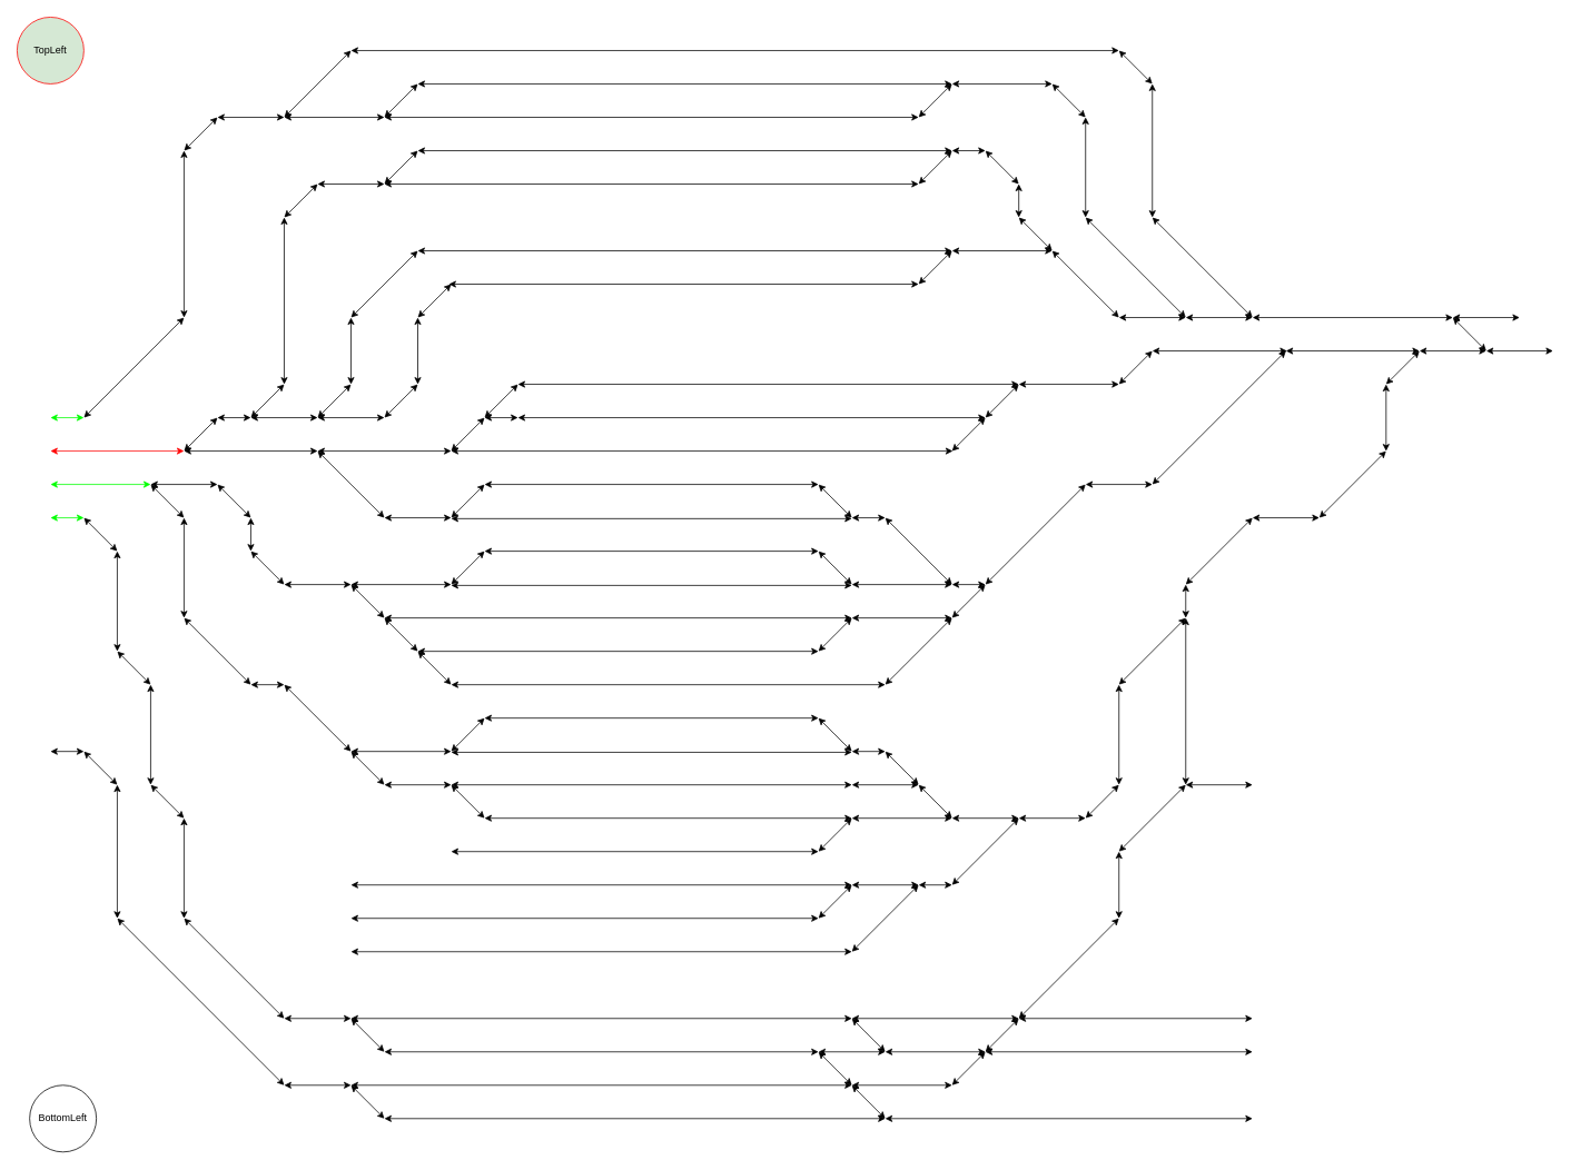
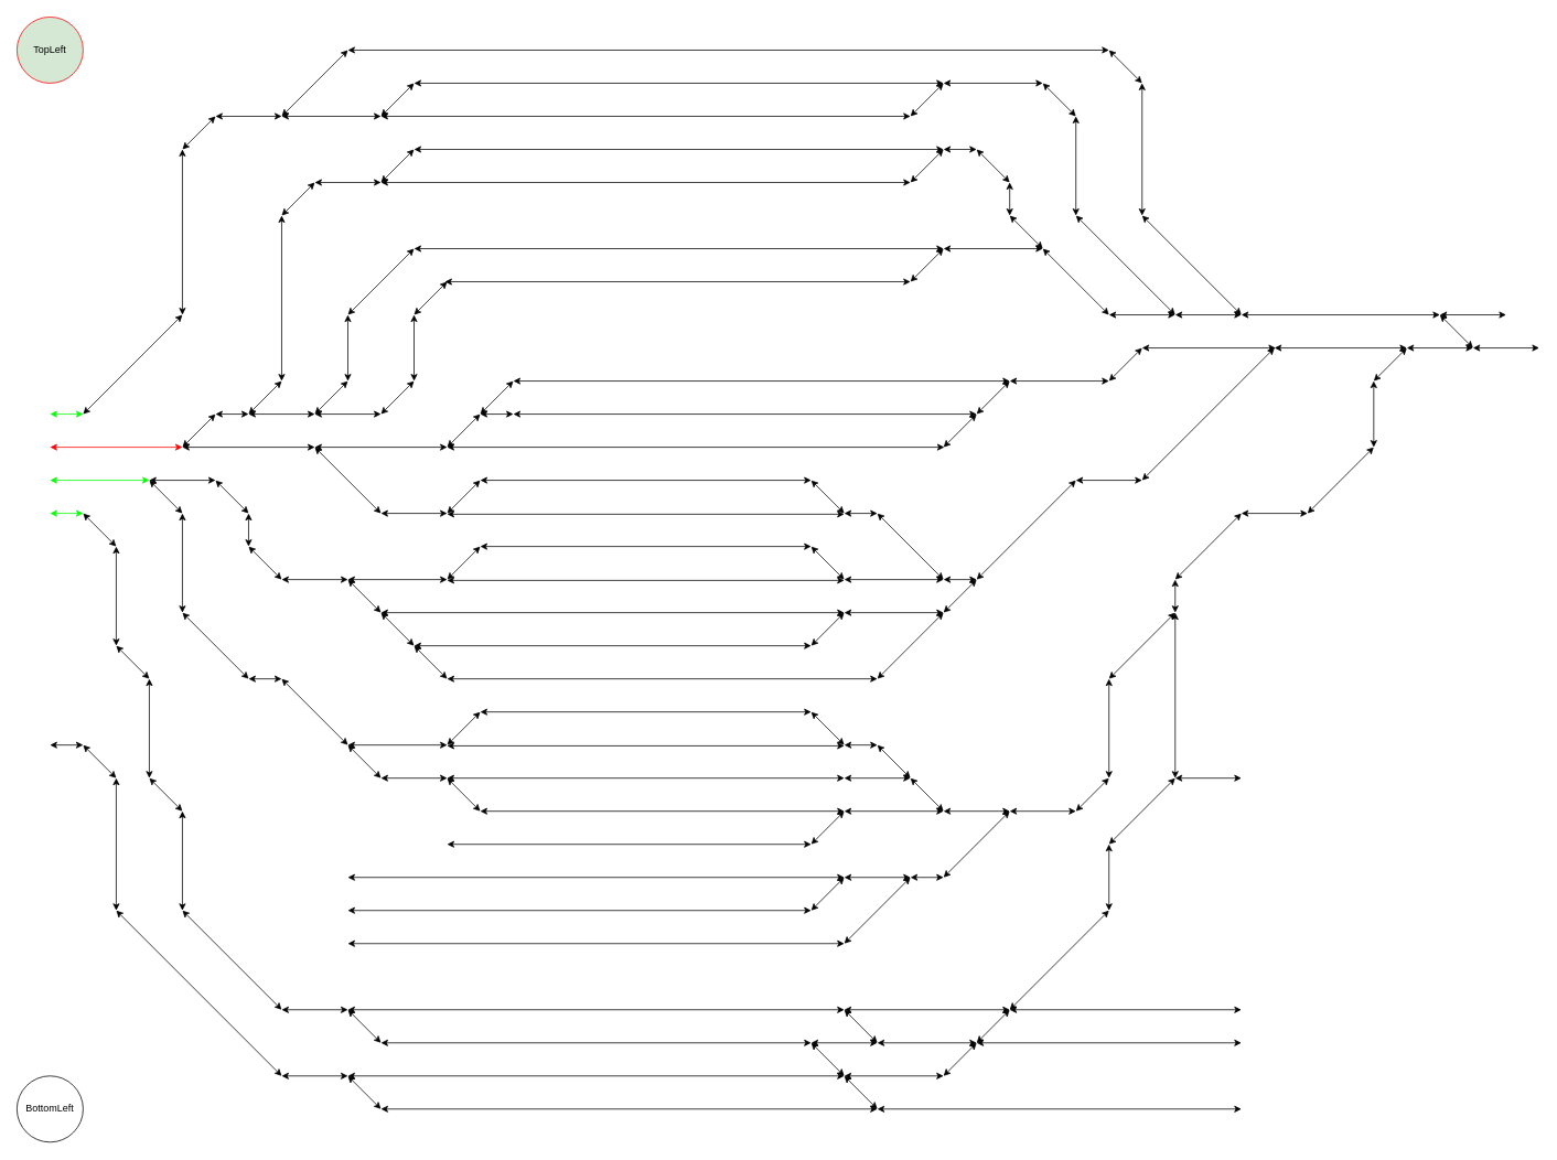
- <mxCell id="183" value="BottomLeft" style="ellipse;whiteSpace=wrap;html=1;aspect=fixed;" parent="1" vertex="1"><mxGeometry x="35" y="1300" width="80" height="80" as="geometry" /></mxCell>
+ <mxCell id="183" value="BottomLeft" style="ellipse;whiteSpace=wrap;html=1;aspect=fixed;" parent="1" vertex="1"><mxGeometry x="20" y="1300" width="80" height="80" as="geometry" /></mxCell>
